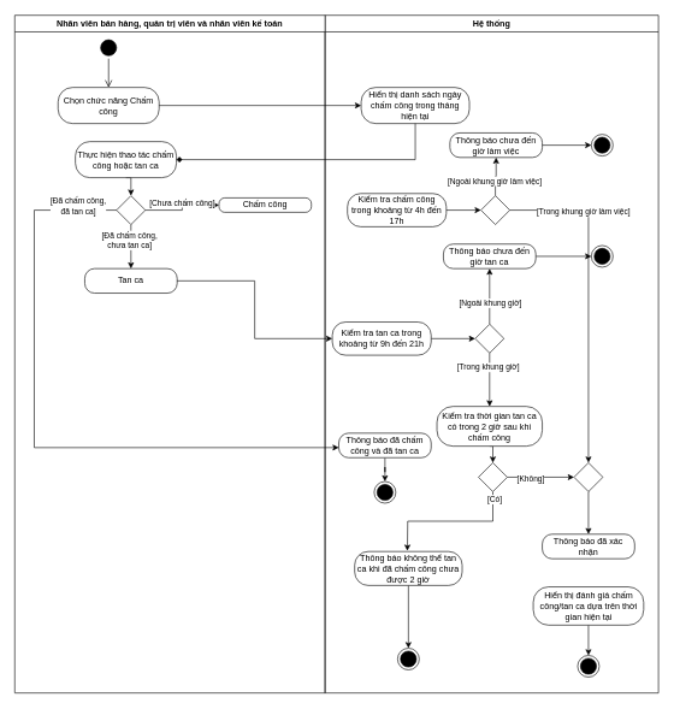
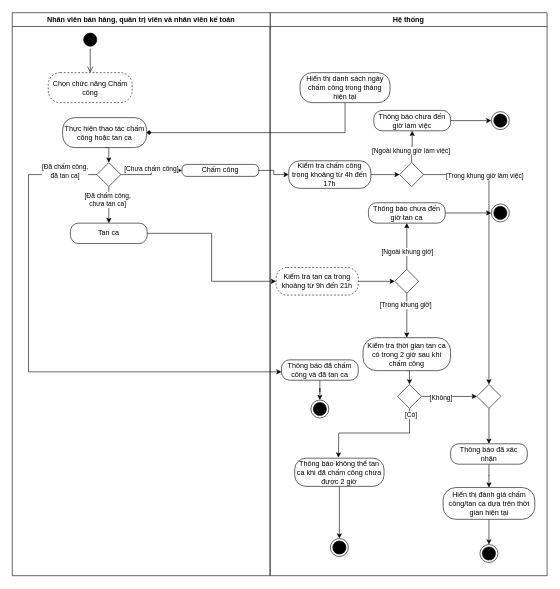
- <mxCell id="45" value="Chọn chức năng Chấm công" style="rounded=1;whiteSpace=wrap;html=1;arcSize=40;fontColor=#000000;fillColor=#FFFFFF;strokeColor=#000000;" parent="44" vertex="1"><mxGeometry x="60" y="100" width="140" height="50" as="geometry" /></mxCell>
+ <mxCell id="45" value="Chọn chức năng Chấm công" style="rounded=1;whiteSpace=wrap;html=1;arcSize=40;fontColor=#000000;fillColor=#FFFFFF;strokeColor=#000000;dashed=1;" parent="44" vertex="1"><mxGeometry x="60" y="100" width="140" height="50" as="geometry" /></mxCell>
- <mxCell id="57" style="edgeStyle=orthogonalEdgeStyle;rounded=0;orthogonalLoop=1;jettySize=auto;html=1;exitX=1;exitY=0.5;exitDx=0;exitDy=0;" parent="1" source="45" target="3" edge="1"><mxGeometry relative="1" as="geometry" /></mxCell>
+ <mxCell id="59" style="edgeStyle=orthogonalEdgeStyle;rounded=0;orthogonalLoop=1;jettySize=auto;html=1;exitX=1;exitY=0.5;exitDx=0;exitDy=0;entryX=0;entryY=0.5;entryDx=0;entryDy=0;" edge="1" parent="1" source="55" target="5"><mxGeometry relative="1" as="geometry" /></mxCell>
- <mxCell id="21" value="Kiểm tra tan ca trong khoảng từ 9h đến 21h" style="rounded=1;whiteSpace=wrap;html=1;arcSize=40;fontColor=#000000;fillColor=#FFFFFF;strokeColor=#000000;" parent="2" vertex="1"><mxGeometry x="10" y="425" width="137" height="46" as="geometry" /></mxCell>
+ <mxCell id="21" value="Kiểm tra tan ca trong khoảng từ 9h đến 21h" style="rounded=1;whiteSpace=wrap;html=1;arcSize=40;fontColor=#000000;fillColor=#FFFFFF;strokeColor=#000000;dashed=1;" parent="2" vertex="1"><mxGeometry x="10" y="425" width="137" height="46" as="geometry" /></mxCell>
+ <mxCell id="37" value="" style="edgeStyle=orthogonalEdgeStyle;rounded=0;orthogonalLoop=1;jettySize=auto;html=1;" edge="1" parent="2" source="38" target="40"><mxGeometry relative="1" as="geometry" /></mxCell>
